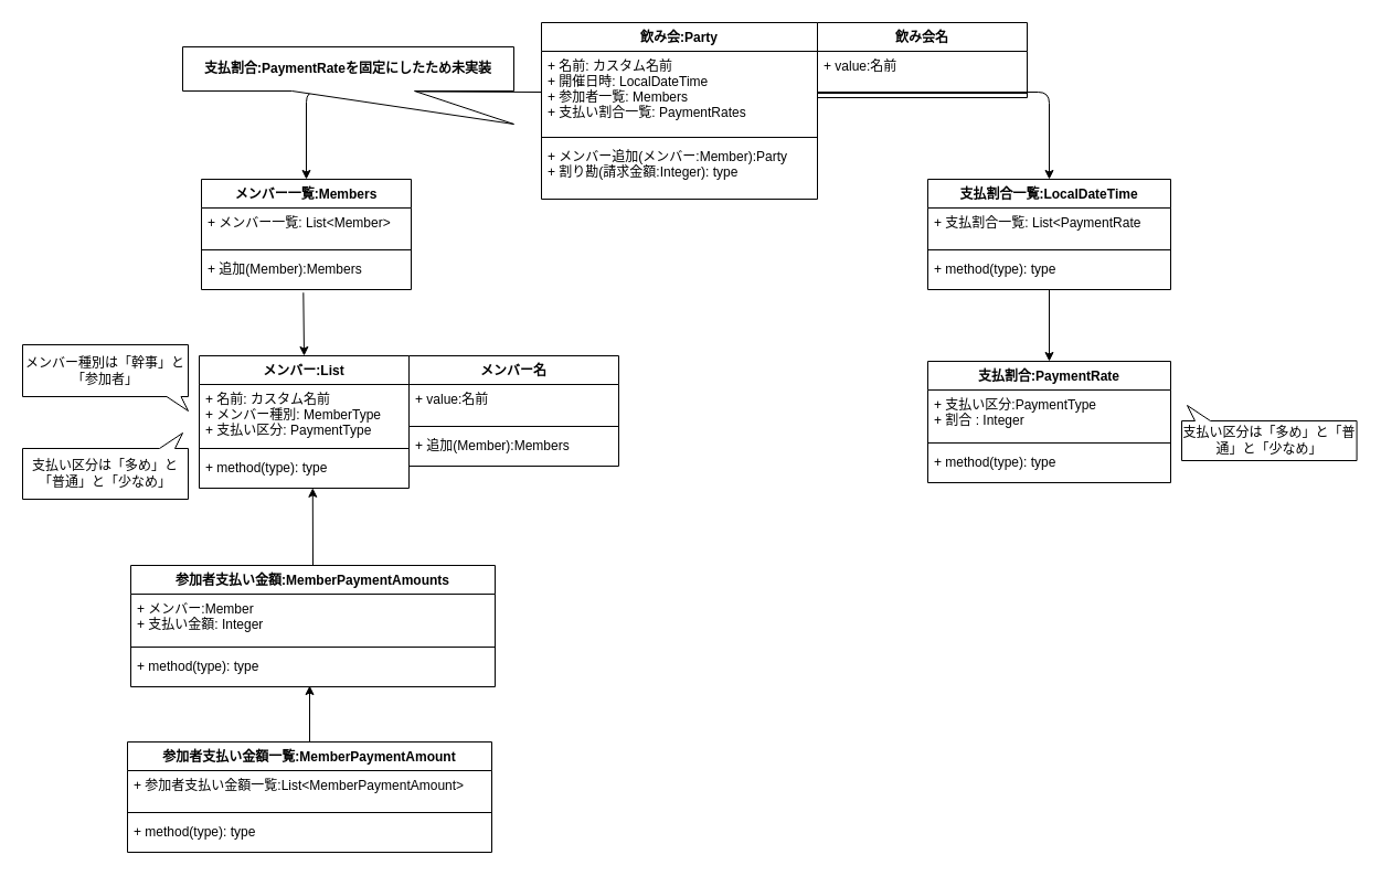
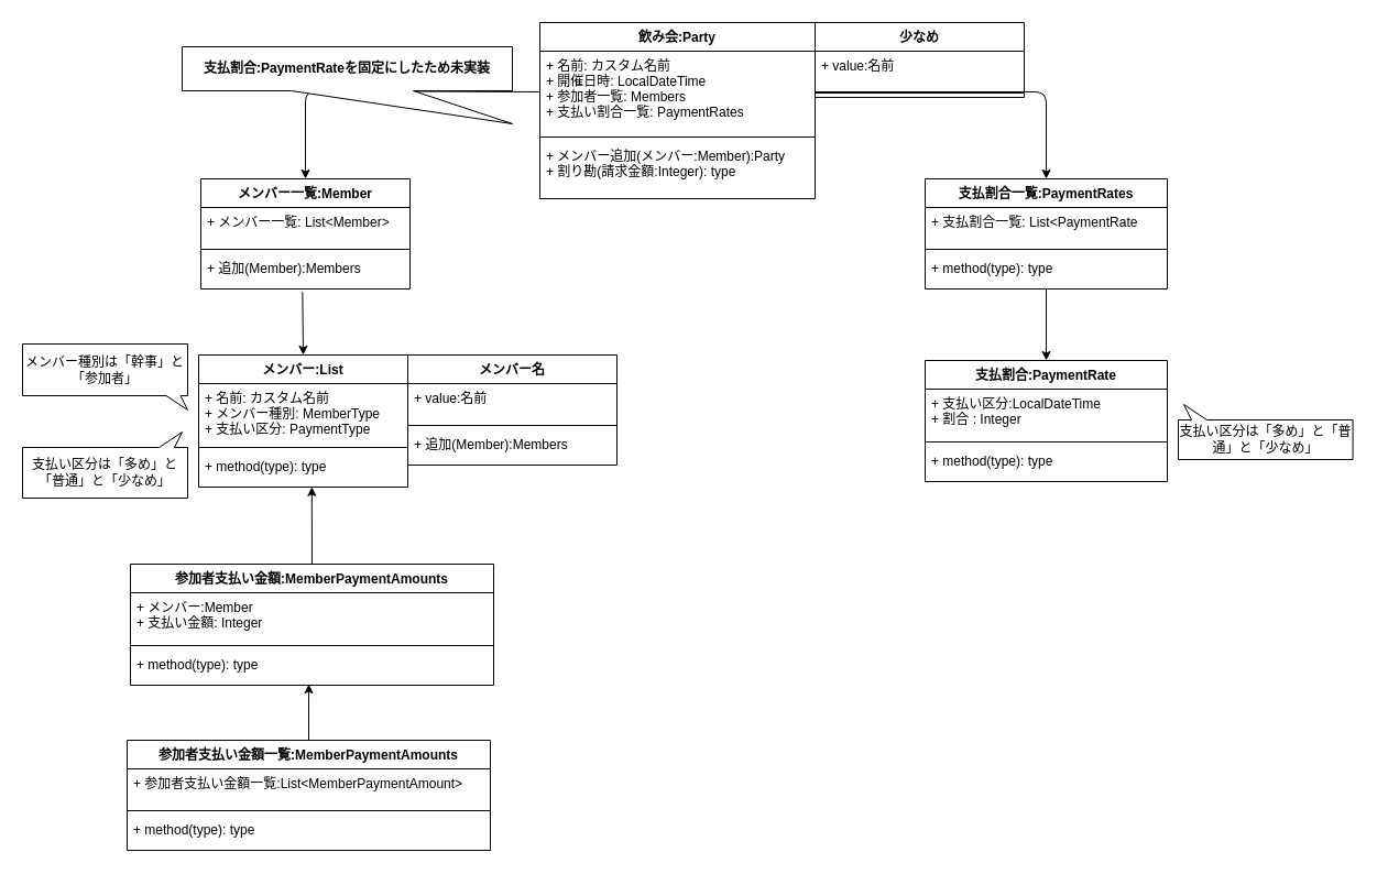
- <mxCell id="45" value="飲み会名" style="swimlane;fontStyle=1;align=center;verticalAlign=top;childLayout=stackLayout;horizontal=1;startSize=26;horizontalStack=0;resizeParent=1;resizeParentMax=0;resizeLast=0;collapsible=1;marginBottom=0;" parent="1" vertex="1"><mxGeometry x="740" y="20" width="190" height="68" as="geometry" /></mxCell>
+ <mxCell id="45" value="少なめ" style="swimlane;fontStyle=1;align=center;verticalAlign=top;childLayout=stackLayout;horizontal=1;startSize=26;horizontalStack=0;resizeParent=1;resizeParentMax=0;resizeLast=0;collapsible=1;marginBottom=0;" parent="1" vertex="1"><mxGeometry x="740" y="20" width="190" height="68" as="geometry" /></mxCell>
- <mxCell id="19" value="メンバー一覧:Members" style="swimlane;fontStyle=1;align=center;verticalAlign=top;childLayout=stackLayout;horizontal=1;startSize=26;horizontalStack=0;resizeParent=1;resizeParentMax=0;resizeLast=0;collapsible=1;marginBottom=0;" parent="1" vertex="1"><mxGeometry x="182" y="162" width="190" height="100" as="geometry" /></mxCell>
+ <mxCell id="19" value="メンバー一覧:Member" style="swimlane;fontStyle=1;align=center;verticalAlign=top;childLayout=stackLayout;horizontal=1;startSize=26;horizontalStack=0;resizeParent=1;resizeParentMax=0;resizeLast=0;collapsible=1;marginBottom=0;" parent="1" vertex="1"><mxGeometry x="182" y="162" width="190" height="100" as="geometry" /></mxCell>
- <mxCell id="23" value="支払割合一覧:LocalDateTime" style="swimlane;fontStyle=1;align=center;verticalAlign=top;childLayout=stackLayout;horizontal=1;startSize=26;horizontalStack=0;resizeParent=1;resizeParentMax=0;resizeLast=0;collapsible=1;marginBottom=0;" parent="1" vertex="1"><mxGeometry x="840" y="162" width="220" height="100" as="geometry" /></mxCell>
+ <mxCell id="23" value="支払割合一覧:PaymentRates" style="swimlane;fontStyle=1;align=center;verticalAlign=top;childLayout=stackLayout;horizontal=1;startSize=26;horizontalStack=0;resizeParent=1;resizeParentMax=0;resizeLast=0;collapsible=1;marginBottom=0;" parent="1" vertex="1"><mxGeometry x="840" y="162" width="220" height="100" as="geometry" /></mxCell>
- <mxCell id="15" value="+ 支払い区分:PaymentType&#10;+ 割合 : Integer" style="text;strokeColor=none;fillColor=none;align=left;verticalAlign=top;spacingLeft=4;spacingRight=4;overflow=hidden;rotatable=0;points=[[0,0.5],[1,0.5]];portConstraint=eastwest;" parent="14" vertex="1"><mxGeometry y="26" width="220" height="44" as="geometry" /></mxCell>
+ <mxCell id="15" value="+ 支払い区分:LocalDateTime&#10;+ 割合 : Integer" style="text;strokeColor=none;fillColor=none;align=left;verticalAlign=top;spacingLeft=4;spacingRight=4;overflow=hidden;rotatable=0;points=[[0,0.5],[1,0.5]];portConstraint=eastwest;" parent="14" vertex="1"><mxGeometry y="26" width="220" height="44" as="geometry" /></mxCell>
- <mxCell id="31" value="参加者支払い金額一覧:MemberPaymentAmount" style="swimlane;fontStyle=1;align=center;verticalAlign=top;childLayout=stackLayout;horizontal=1;startSize=26;horizontalStack=0;resizeParent=1;resizeParentMax=0;resizeLast=0;collapsible=1;marginBottom=0;" parent="1" vertex="1"><mxGeometry x="115" y="672" width="330" height="100" as="geometry" /></mxCell>
+ <mxCell id="31" value="参加者支払い金額一覧:MemberPaymentAmounts" style="swimlane;fontStyle=1;align=center;verticalAlign=top;childLayout=stackLayout;horizontal=1;startSize=26;horizontalStack=0;resizeParent=1;resizeParentMax=0;resizeLast=0;collapsible=1;marginBottom=0;" parent="1" vertex="1"><mxGeometry x="115" y="672" width="330" height="100" as="geometry" /></mxCell>
